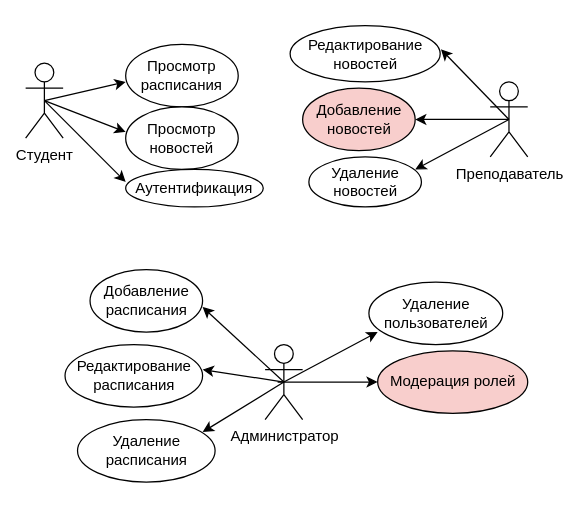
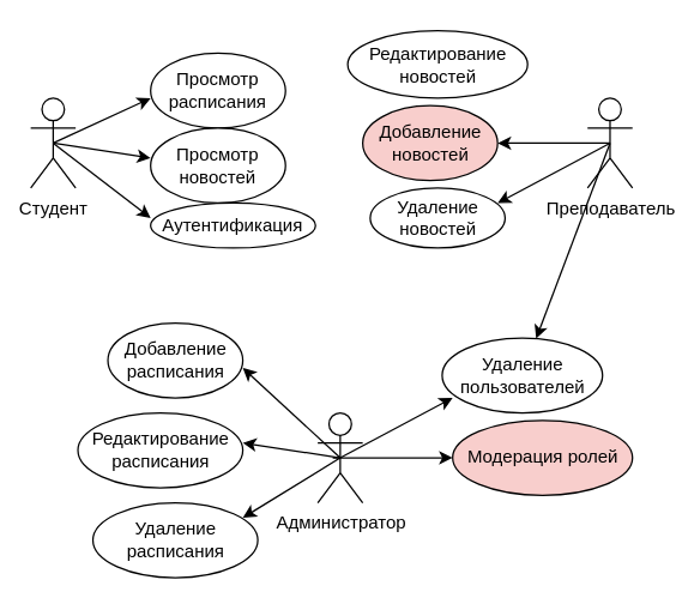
- <mxCell id="17" value="" style="endArrow=classic;html=1;rounded=0;exitX=0.5;exitY=0.5;exitDx=0;exitDy=0;exitPerimeter=0;entryX=1.005;entryY=0.421;entryDx=0;entryDy=0;entryPerimeter=0;" edge="1" parent="1" source="4" target="16"><mxGeometry width="50" height="50" relative="1" as="geometry"><mxPoint x="416.5" y="145" as="sourcePoint" /><mxPoint x="351.5" y="145" as="targetPoint" /></mxGeometry></mxCell>
+ <mxCell id="17" value="" style="endArrow=classic;html=1;rounded=0;exitX=0.5;exitY=0.5;exitDx=0;exitDy=0;exitPerimeter=0;" edge="1" parent="1" source="4" target="24"><mxGeometry width="50" height="50" relative="1" as="geometry"><mxPoint x="416.5" y="145" as="sourcePoint" /><mxPoint x="351.5" y="145" as="targetPoint" /></mxGeometry></mxCell>
- <mxCell id="2" value="Студент" style="shape=umlActor;verticalLabelPosition=bottom;verticalAlign=top;html=1;outlineConnect=0;" vertex="1" parent="1"><mxGeometry x="20" y="50" width="30" height="60" as="geometry" /></mxCell>
+ <mxCell id="2" value="Студент" style="shape=umlActor;verticalLabelPosition=bottom;verticalAlign=top;html=1;outlineConnect=0;" vertex="1" parent="1"><mxGeometry x="20" y="65" width="30" height="60" as="geometry" /></mxCell>
